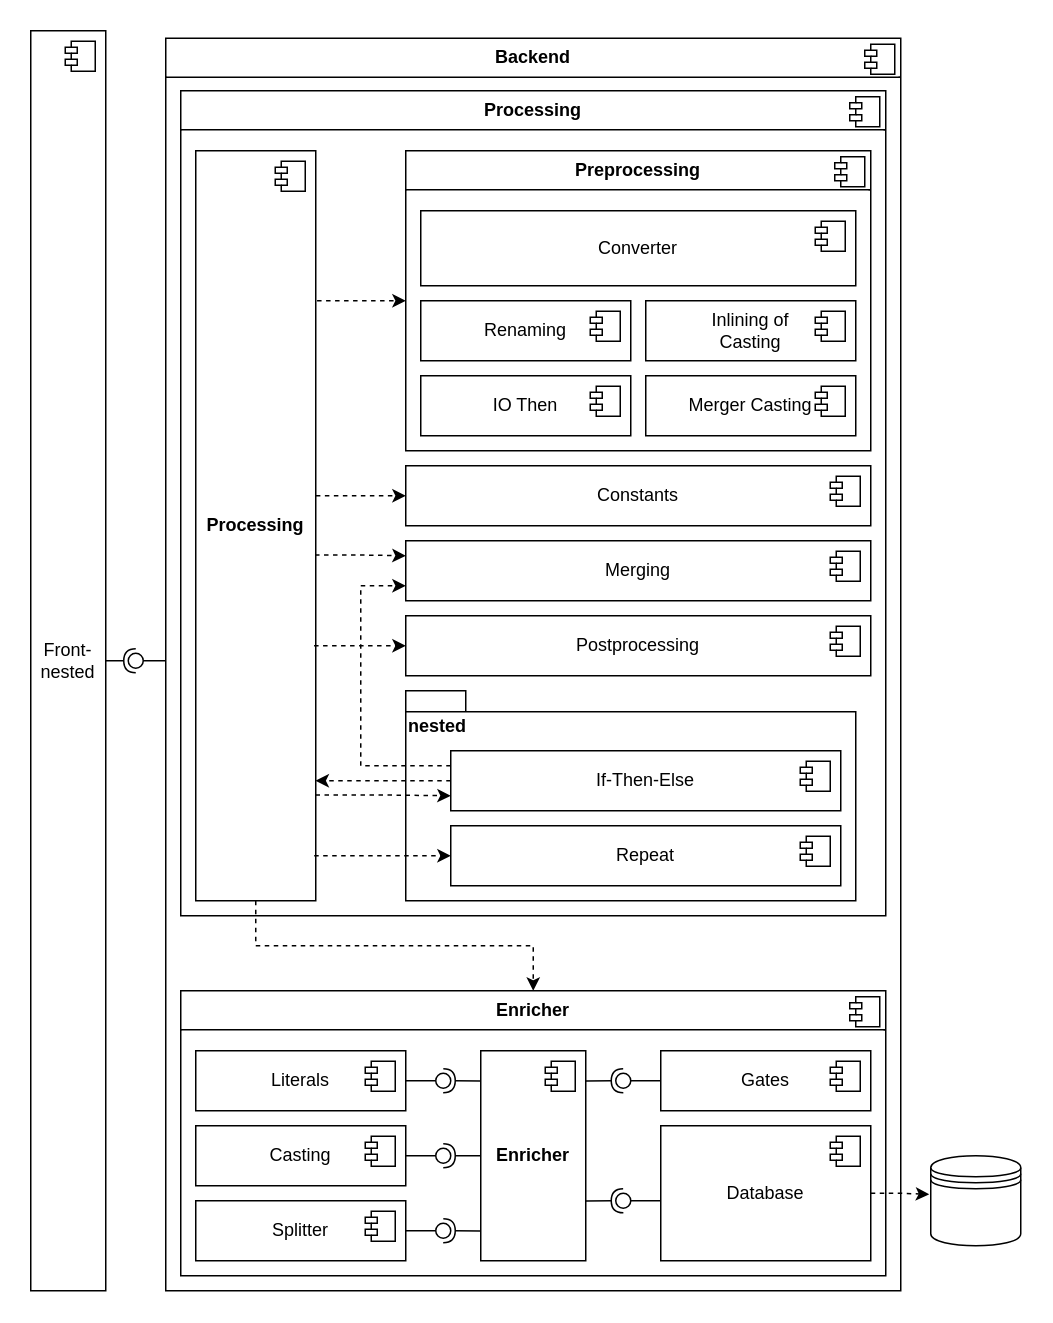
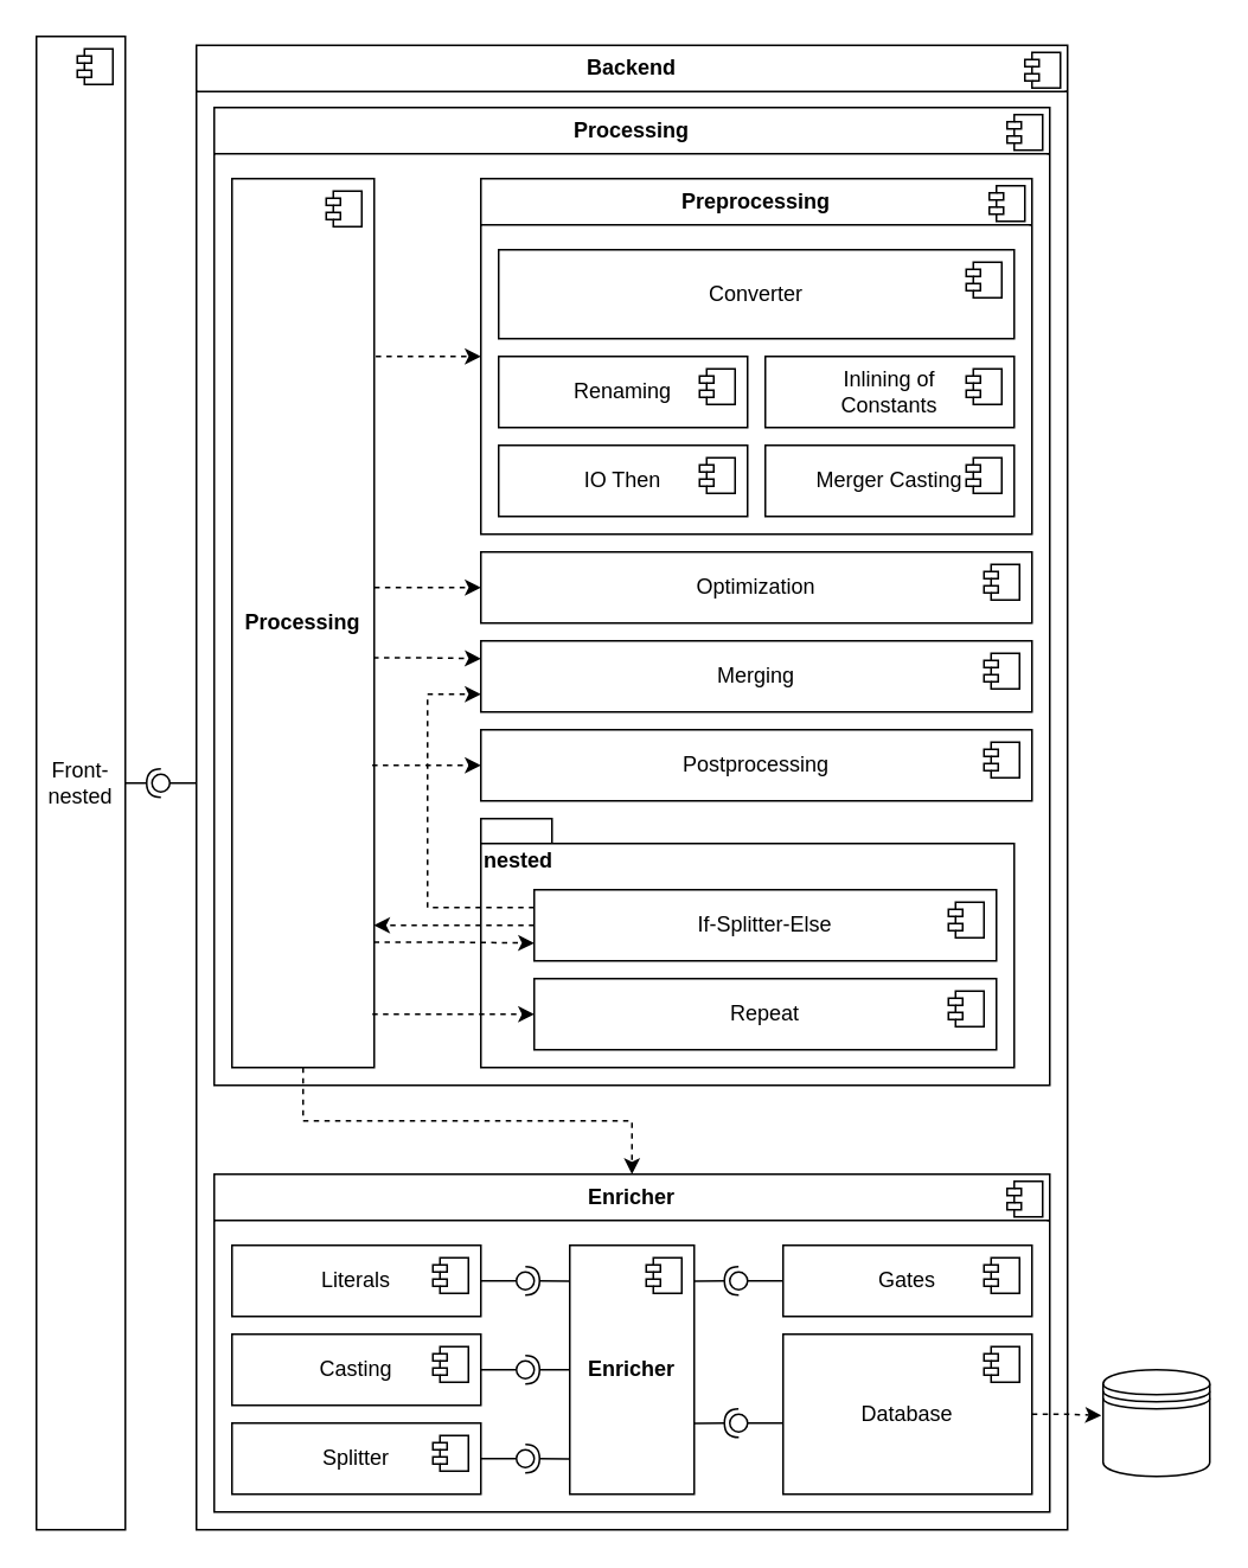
- <mxCell id="23" value="&lt;div&gt;Inlining of&lt;/div&gt;&lt;div&gt;Casting&lt;/div&gt;" style="html=1;dropTarget=0;whiteSpace=wrap;fillColor=none;" parent="1" vertex="1"><mxGeometry x="430" y="200" width="140" height="40" as="geometry" /></mxCell>
+ <mxCell id="23" value="&lt;div&gt;Inlining of&lt;/div&gt;&lt;div&gt;Constants&lt;/div&gt;" style="html=1;dropTarget=0;whiteSpace=wrap;fillColor=none;" parent="1" vertex="1"><mxGeometry x="430" y="200" width="140" height="40" as="geometry" /></mxCell>
- <mxCell id="31" value="Constants" style="html=1;dropTarget=0;whiteSpace=wrap;fillColor=none;" parent="1" vertex="1"><mxGeometry x="270" y="310" width="310" height="40" as="geometry" /></mxCell>
+ <mxCell id="31" value="Optimization" style="html=1;dropTarget=0;whiteSpace=wrap;fillColor=none;" parent="1" vertex="1"><mxGeometry x="270" y="310" width="310" height="40" as="geometry" /></mxCell>
- <mxCell id="39" value="If-Then-Else" style="html=1;dropTarget=0;whiteSpace=wrap;fillColor=none;" parent="1" vertex="1"><mxGeometry x="300" y="500" width="260" height="40" as="geometry" /></mxCell>
+ <mxCell id="39" value="If-Splitter-Else" style="html=1;dropTarget=0;whiteSpace=wrap;fillColor=none;" parent="1" vertex="1"><mxGeometry x="300" y="500" width="260" height="40" as="geometry" /></mxCell>
